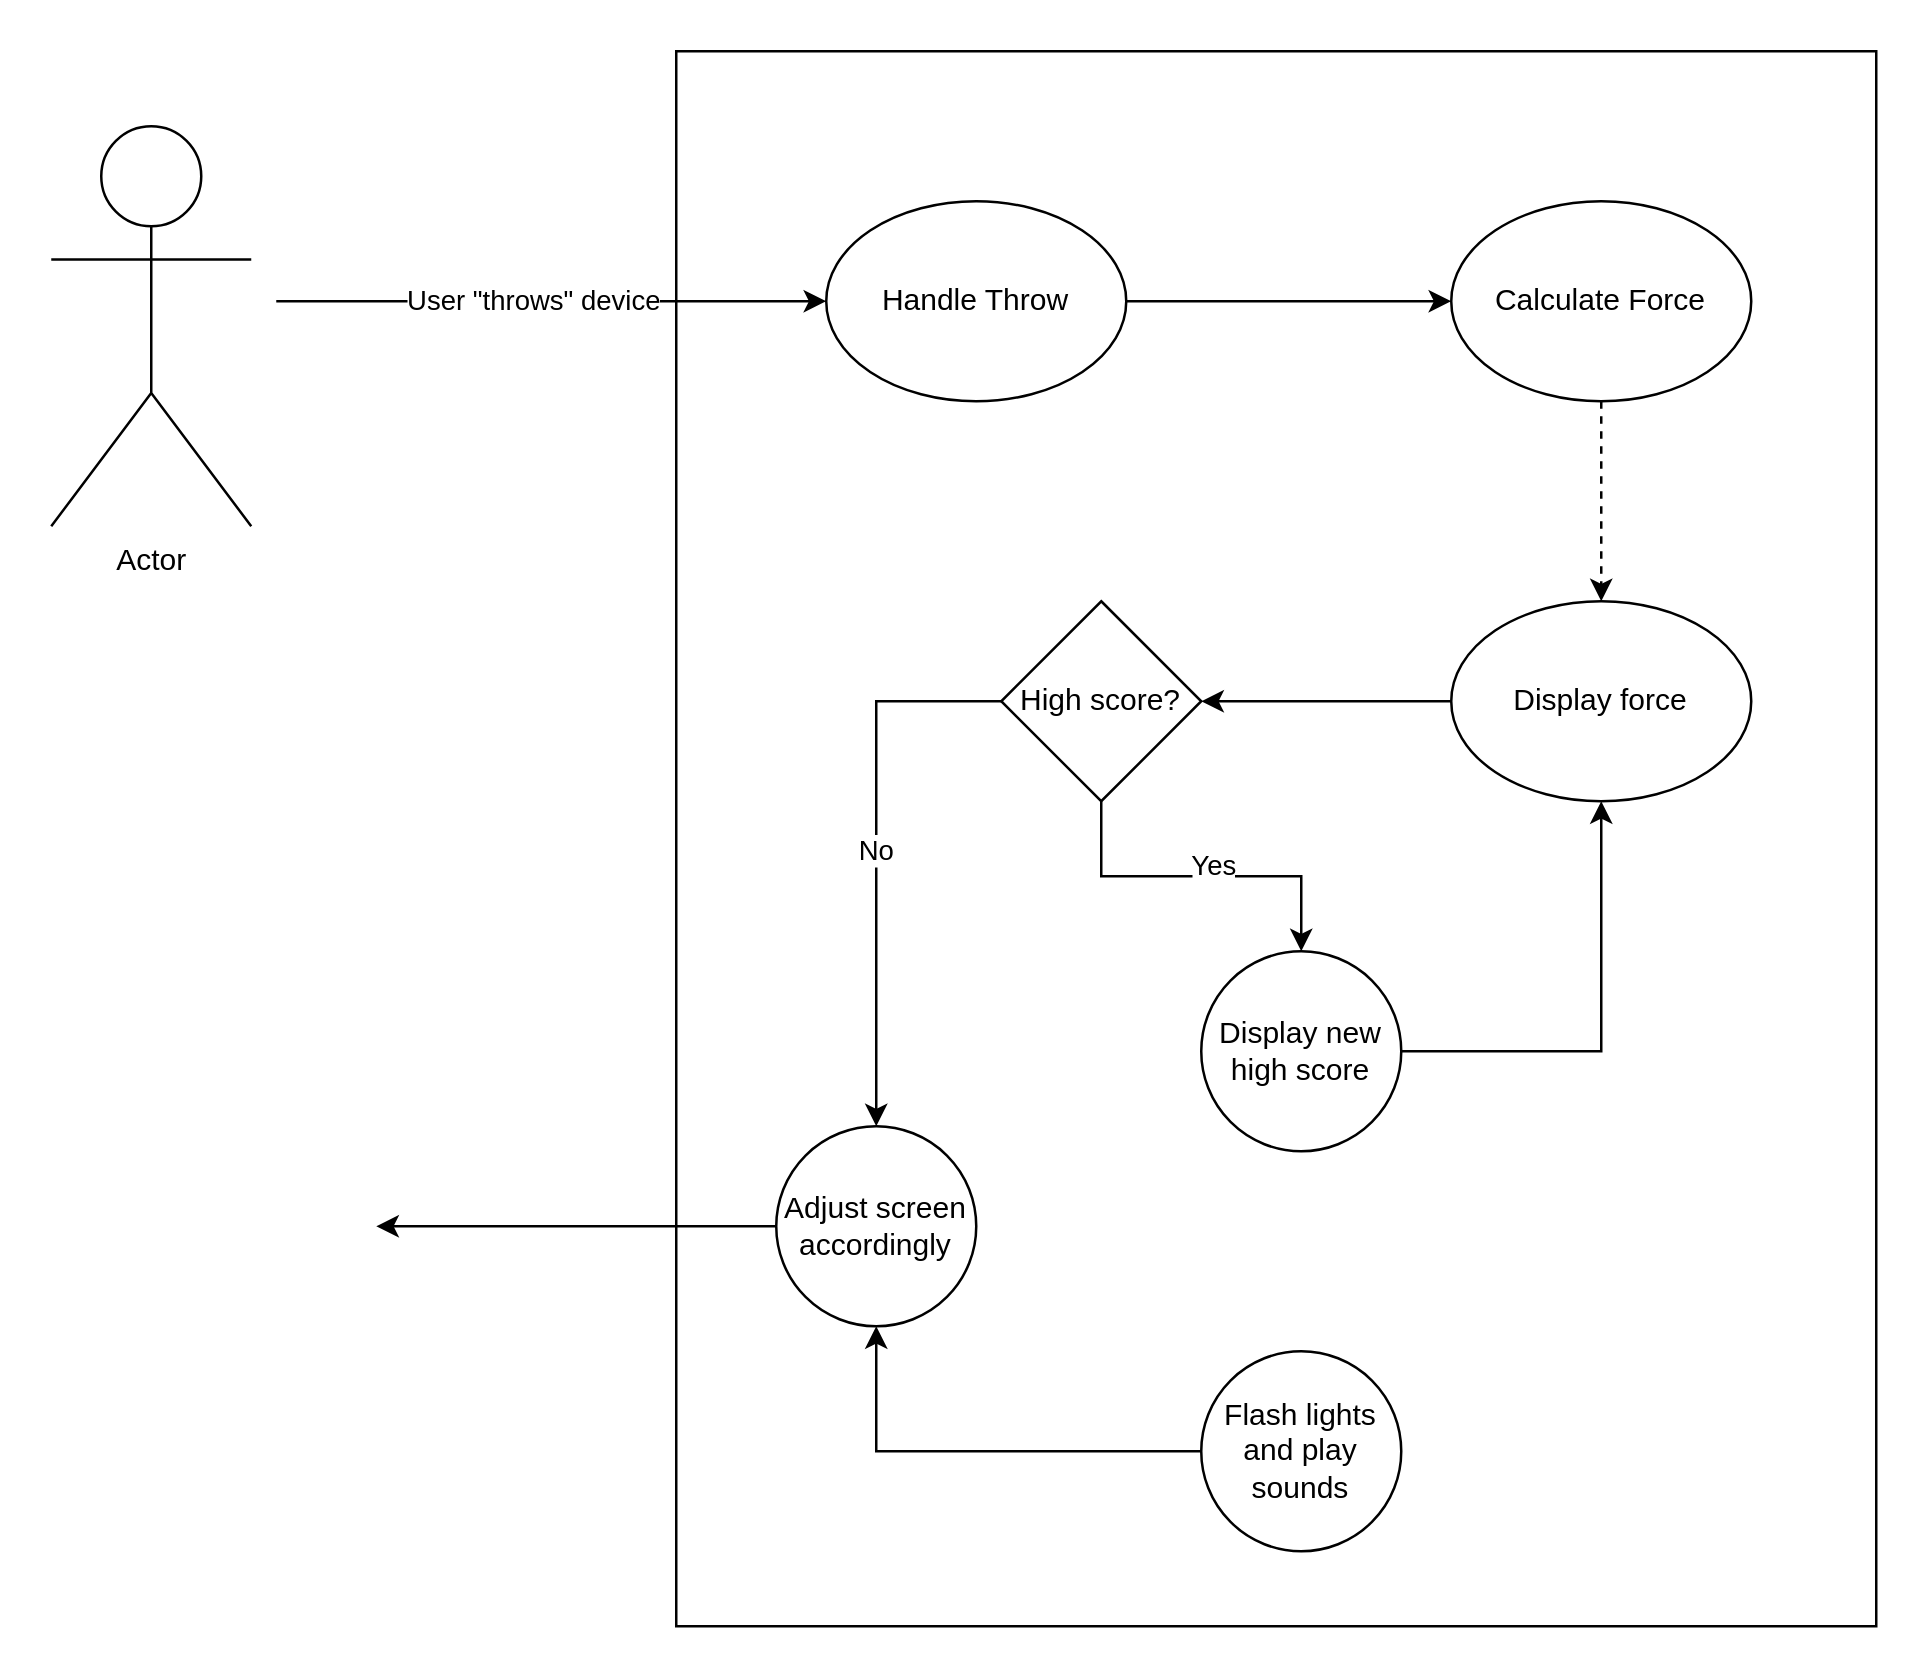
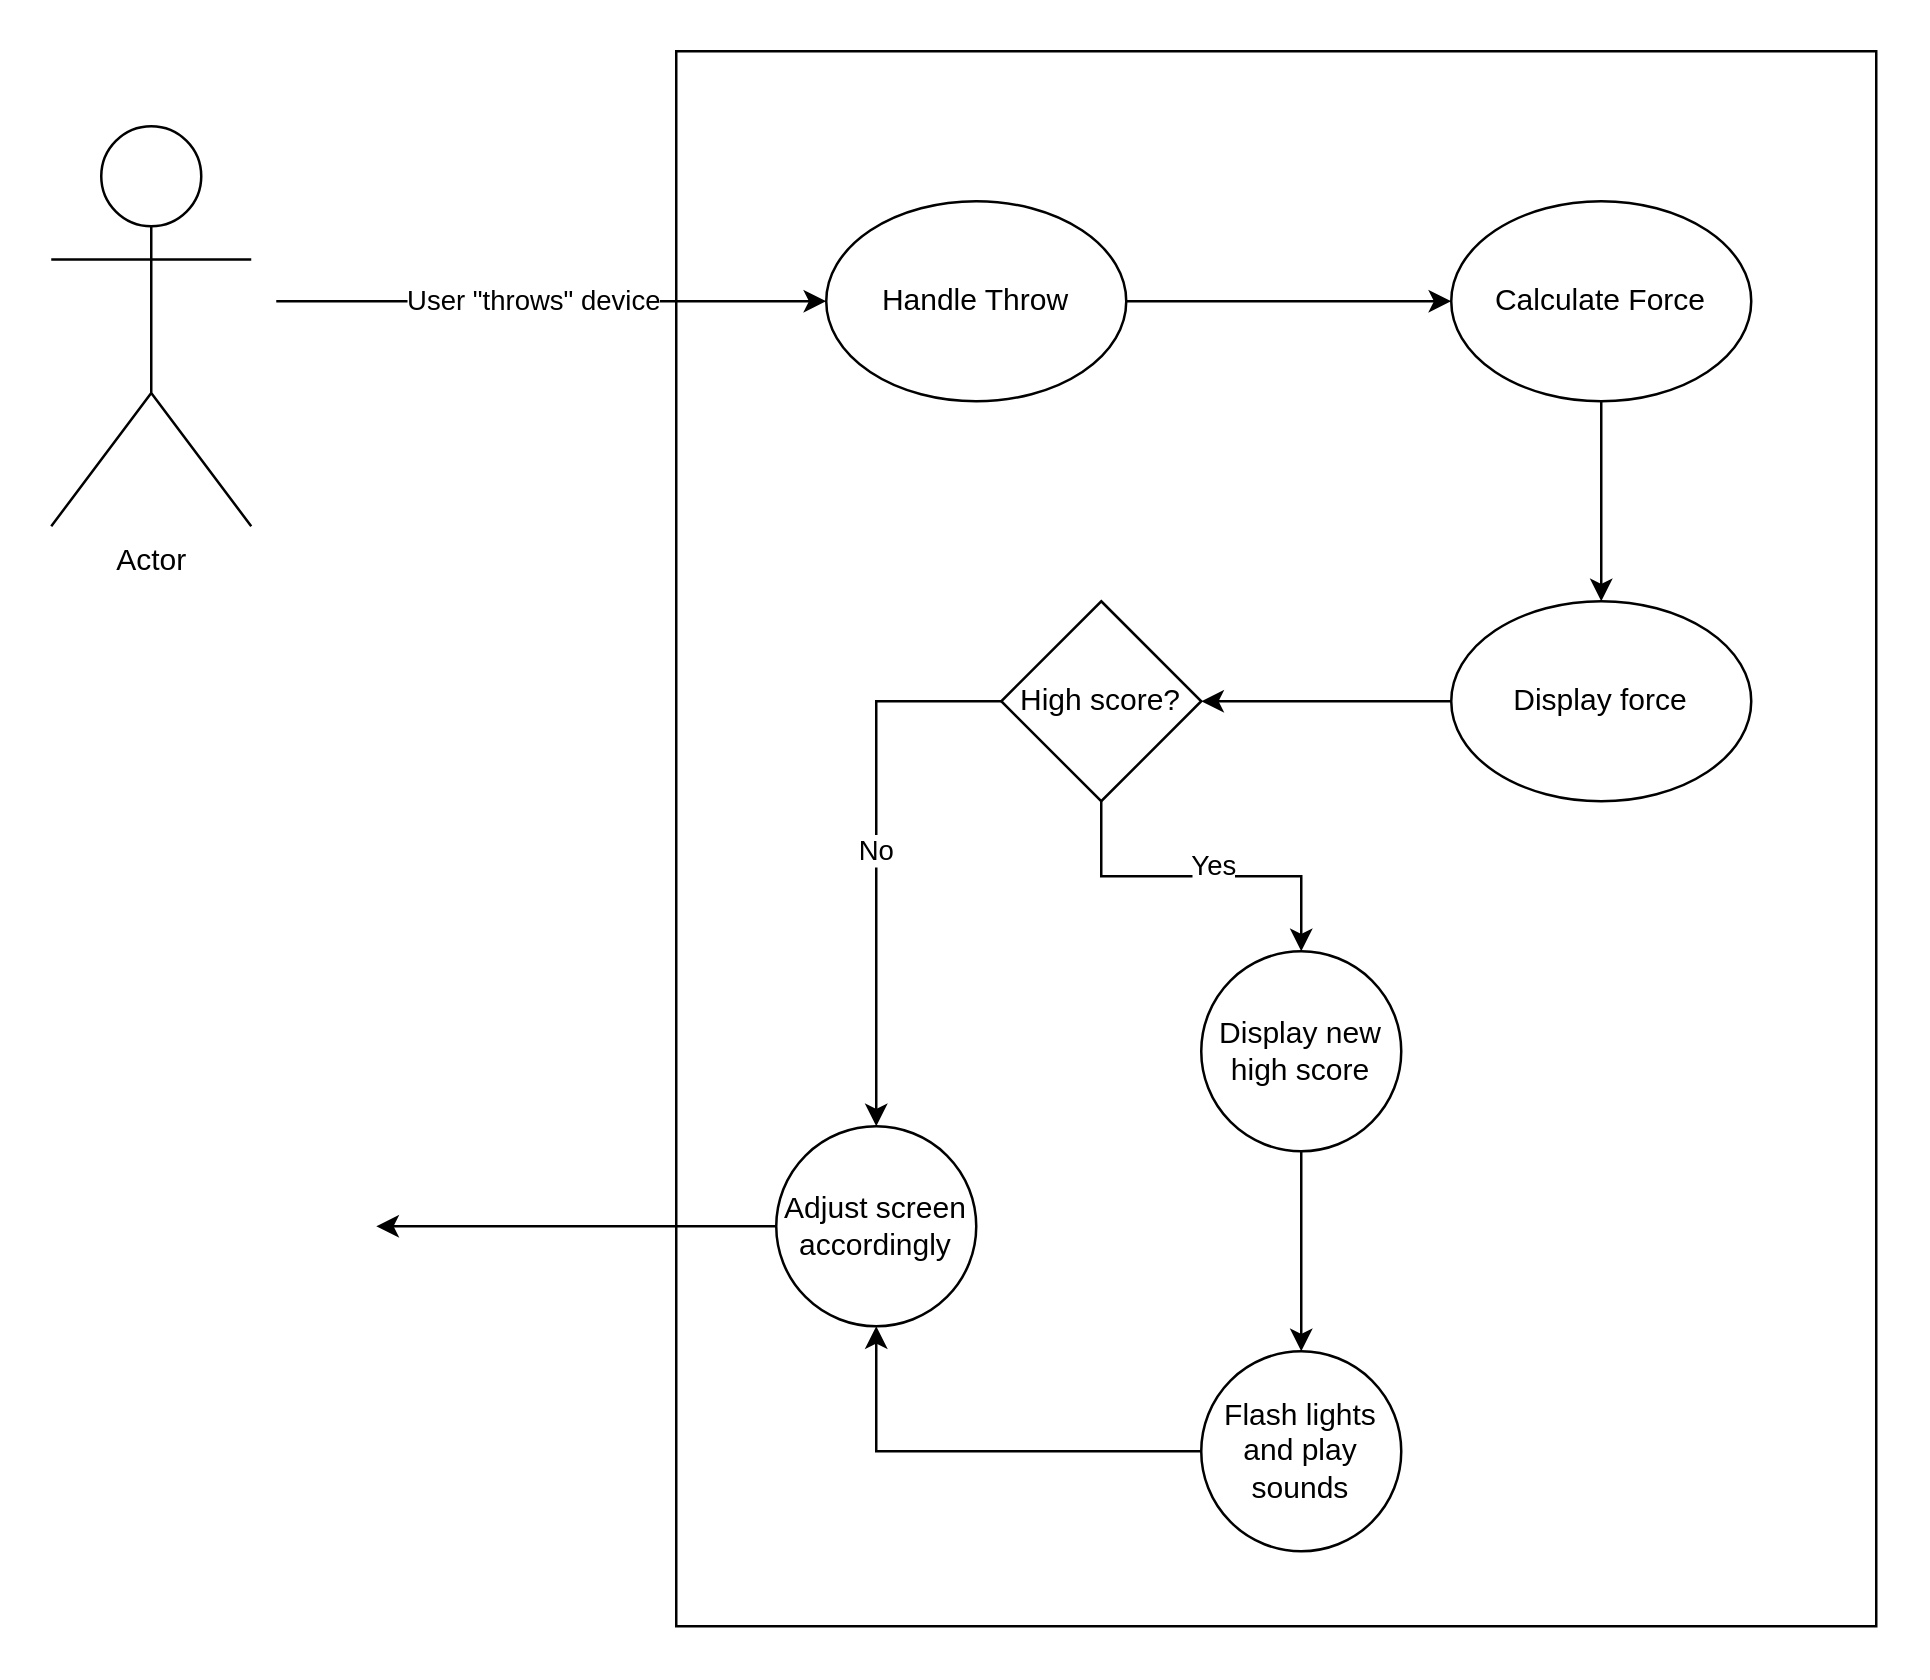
- <mxCell id="8" value="" style="edgeStyle=orthogonalEdgeStyle;rounded=0;orthogonalLoop=1;jettySize=auto;html=1;dashed=1;" edge="1" parent="1" source="9" target="11"><mxGeometry relative="1" as="geometry" /></mxCell>
+ <mxCell id="8" value="" style="edgeStyle=orthogonalEdgeStyle;rounded=0;orthogonalLoop=1;jettySize=auto;html=1;" edge="1" parent="1" source="9" target="11"><mxGeometry relative="1" as="geometry" /></mxCell>
- <mxCell id="16" value="" style="edgeStyle=orthogonalEdgeStyle;rounded=0;orthogonalLoop=1;jettySize=auto;html=1;" edge="1" parent="1" source="17" target="11"><mxGeometry relative="1" as="geometry" /></mxCell>
+ <mxCell id="16" value="" style="edgeStyle=orthogonalEdgeStyle;rounded=0;orthogonalLoop=1;jettySize=auto;html=1;" edge="1" parent="1" source="17" target="20"><mxGeometry relative="1" as="geometry" /></mxCell>
